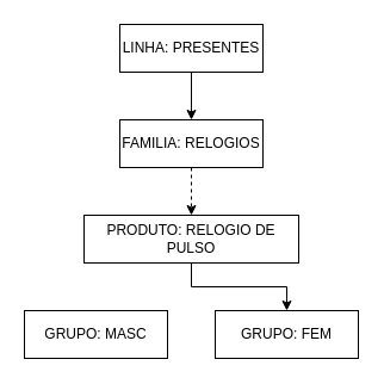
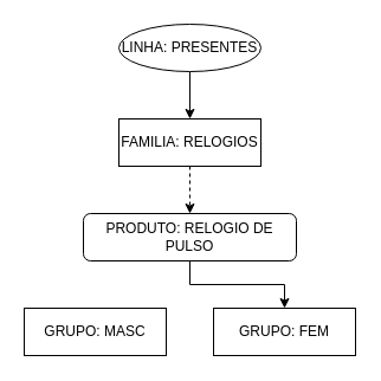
- <mxCell id="3" value="LINHA: PRESENTES" style="rounded=0;whiteSpace=wrap;html=1;" vertex="1" parent="1"><mxGeometry x="100" y="20" width="120" height="40" as="geometry" /></mxCell>
+ <mxCell id="3" value="LINHA: PRESENTES" style="ellipse;whiteSpace=wrap;html=1;" vertex="1" parent="1"><mxGeometry x="100" y="20" width="120" height="40" as="geometry" /></mxCell>
- <mxCell id="7" value="PRODUTO: RELOGIO DE PULSO" style="rounded=0;whiteSpace=wrap;html=1;" vertex="1" parent="1"><mxGeometry x="70" y="180" width="180" height="40" as="geometry" /></mxCell>
+ <mxCell id="7" value="PRODUTO: RELOGIO DE PULSO" style="whiteSpace=wrap;html=1;rounded=1;" vertex="1" parent="1"><mxGeometry x="70" y="180" width="180" height="40" as="geometry" /></mxCell>
